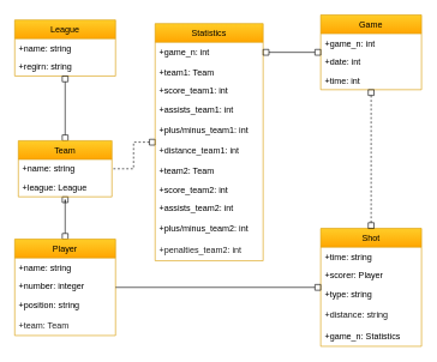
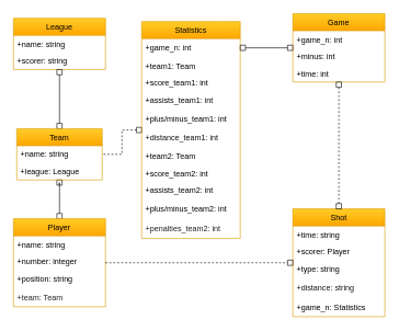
- <mxCell id="24" value="+date: int" style="text;strokeColor=none;fillColor=none;align=left;verticalAlign=top;spacingLeft=4;spacingRight=4;overflow=hidden;rotatable=0;points=[[0,0.5],[1,0.5]];portConstraint=eastwest;" parent="22" vertex="1"><mxGeometry y="52" width="140" height="26" as="geometry" /></mxCell>
+ <mxCell id="24" value="+minus: int" style="text;strokeColor=none;fillColor=none;align=left;verticalAlign=top;spacingLeft=4;spacingRight=4;overflow=hidden;rotatable=0;points=[[0,0.5],[1,0.5]];portConstraint=eastwest;" parent="22" vertex="1"><mxGeometry y="52" width="140" height="26" as="geometry" /></mxCell>
- <mxCell id="10" value="+regirn: string" style="text;strokeColor=none;fillColor=none;align=left;verticalAlign=top;spacingLeft=4;spacingRight=4;overflow=hidden;rotatable=0;points=[[0,0.5],[1,0.5]];portConstraint=eastwest;" parent="8" vertex="1"><mxGeometry y="52" width="140" height="26" as="geometry" /></mxCell>
+ <mxCell id="10" value="+scorer: string" style="text;strokeColor=none;fillColor=none;align=left;verticalAlign=top;spacingLeft=4;spacingRight=4;overflow=hidden;rotatable=0;points=[[0,0.5],[1,0.5]];portConstraint=eastwest;" parent="8" vertex="1"><mxGeometry y="52" width="140" height="26" as="geometry" /></mxCell>
- <mxCell id="39" style="edgeStyle=orthogonalEdgeStyle;rounded=0;orthogonalLoop=1;jettySize=auto;html=1;startArrow=none;startFill=0;endArrow=box;endFill=0;" parent="1" source="12" target="2" edge="1"><mxGeometry relative="1" as="geometry"><mxPoint x="255" y="349" as="sourcePoint" /><mxPoint x="275" y="401" as="targetPoint" /><Array as="points" /></mxGeometry></mxCell>
+ <mxCell id="39" style="edgeStyle=orthogonalEdgeStyle;rounded=0;orthogonalLoop=1;jettySize=auto;html=1;startArrow=none;startFill=0;endArrow=box;endFill=0;dashed=1;" parent="1" source="12" target="2" edge="1"><mxGeometry relative="1" as="geometry"><mxPoint x="255" y="349" as="sourcePoint" /><mxPoint x="275" y="401" as="targetPoint" /><Array as="points" /></mxGeometry></mxCell>
